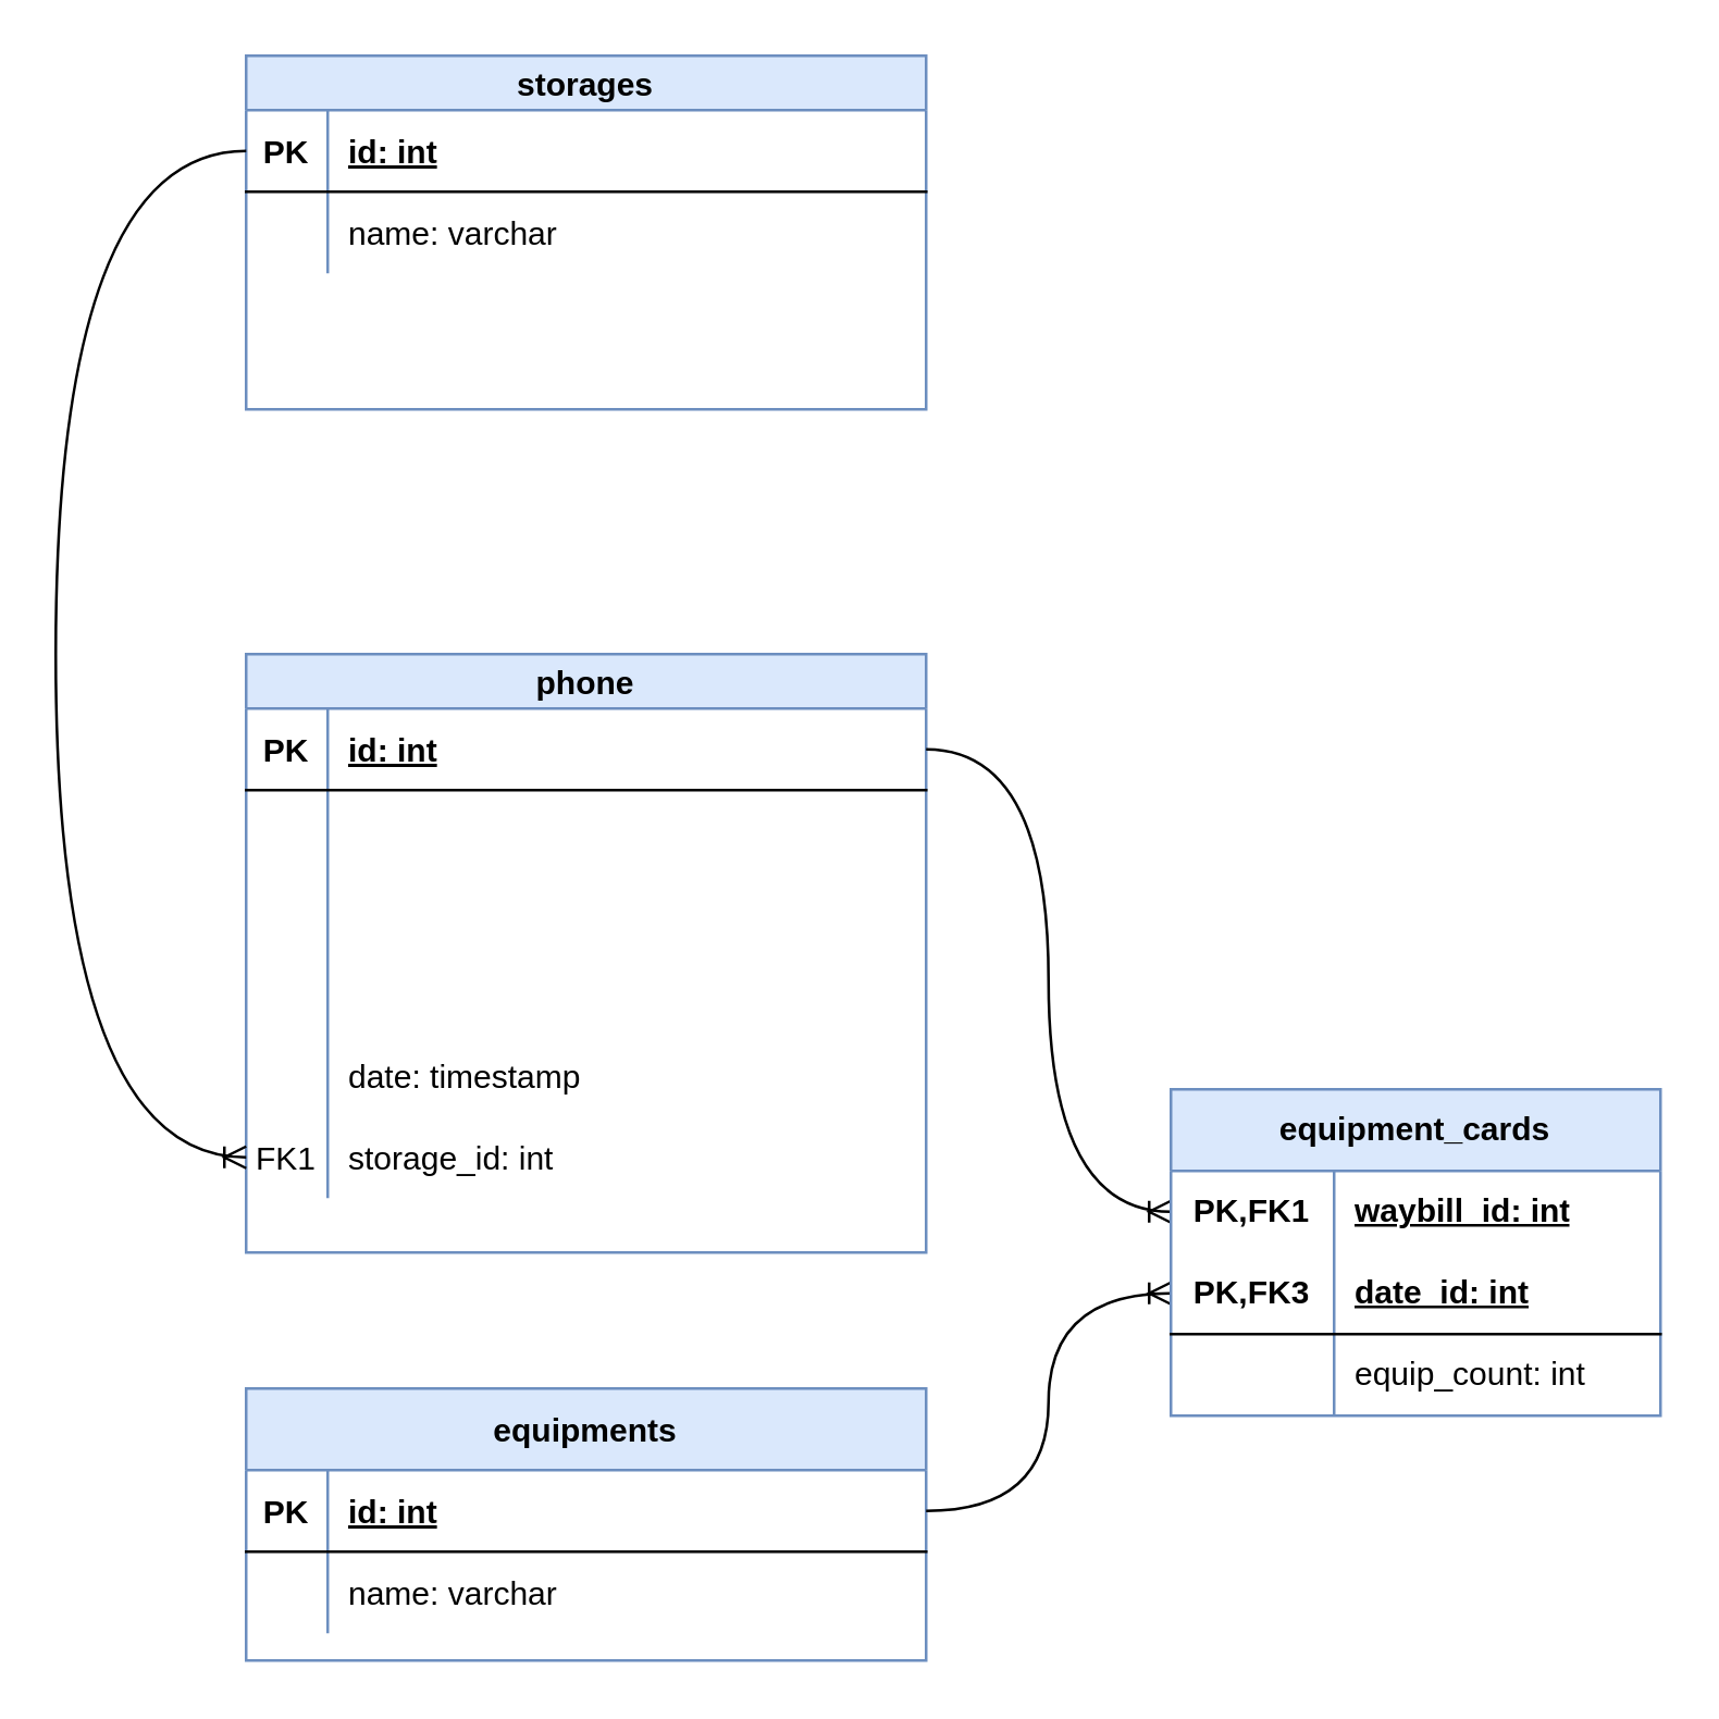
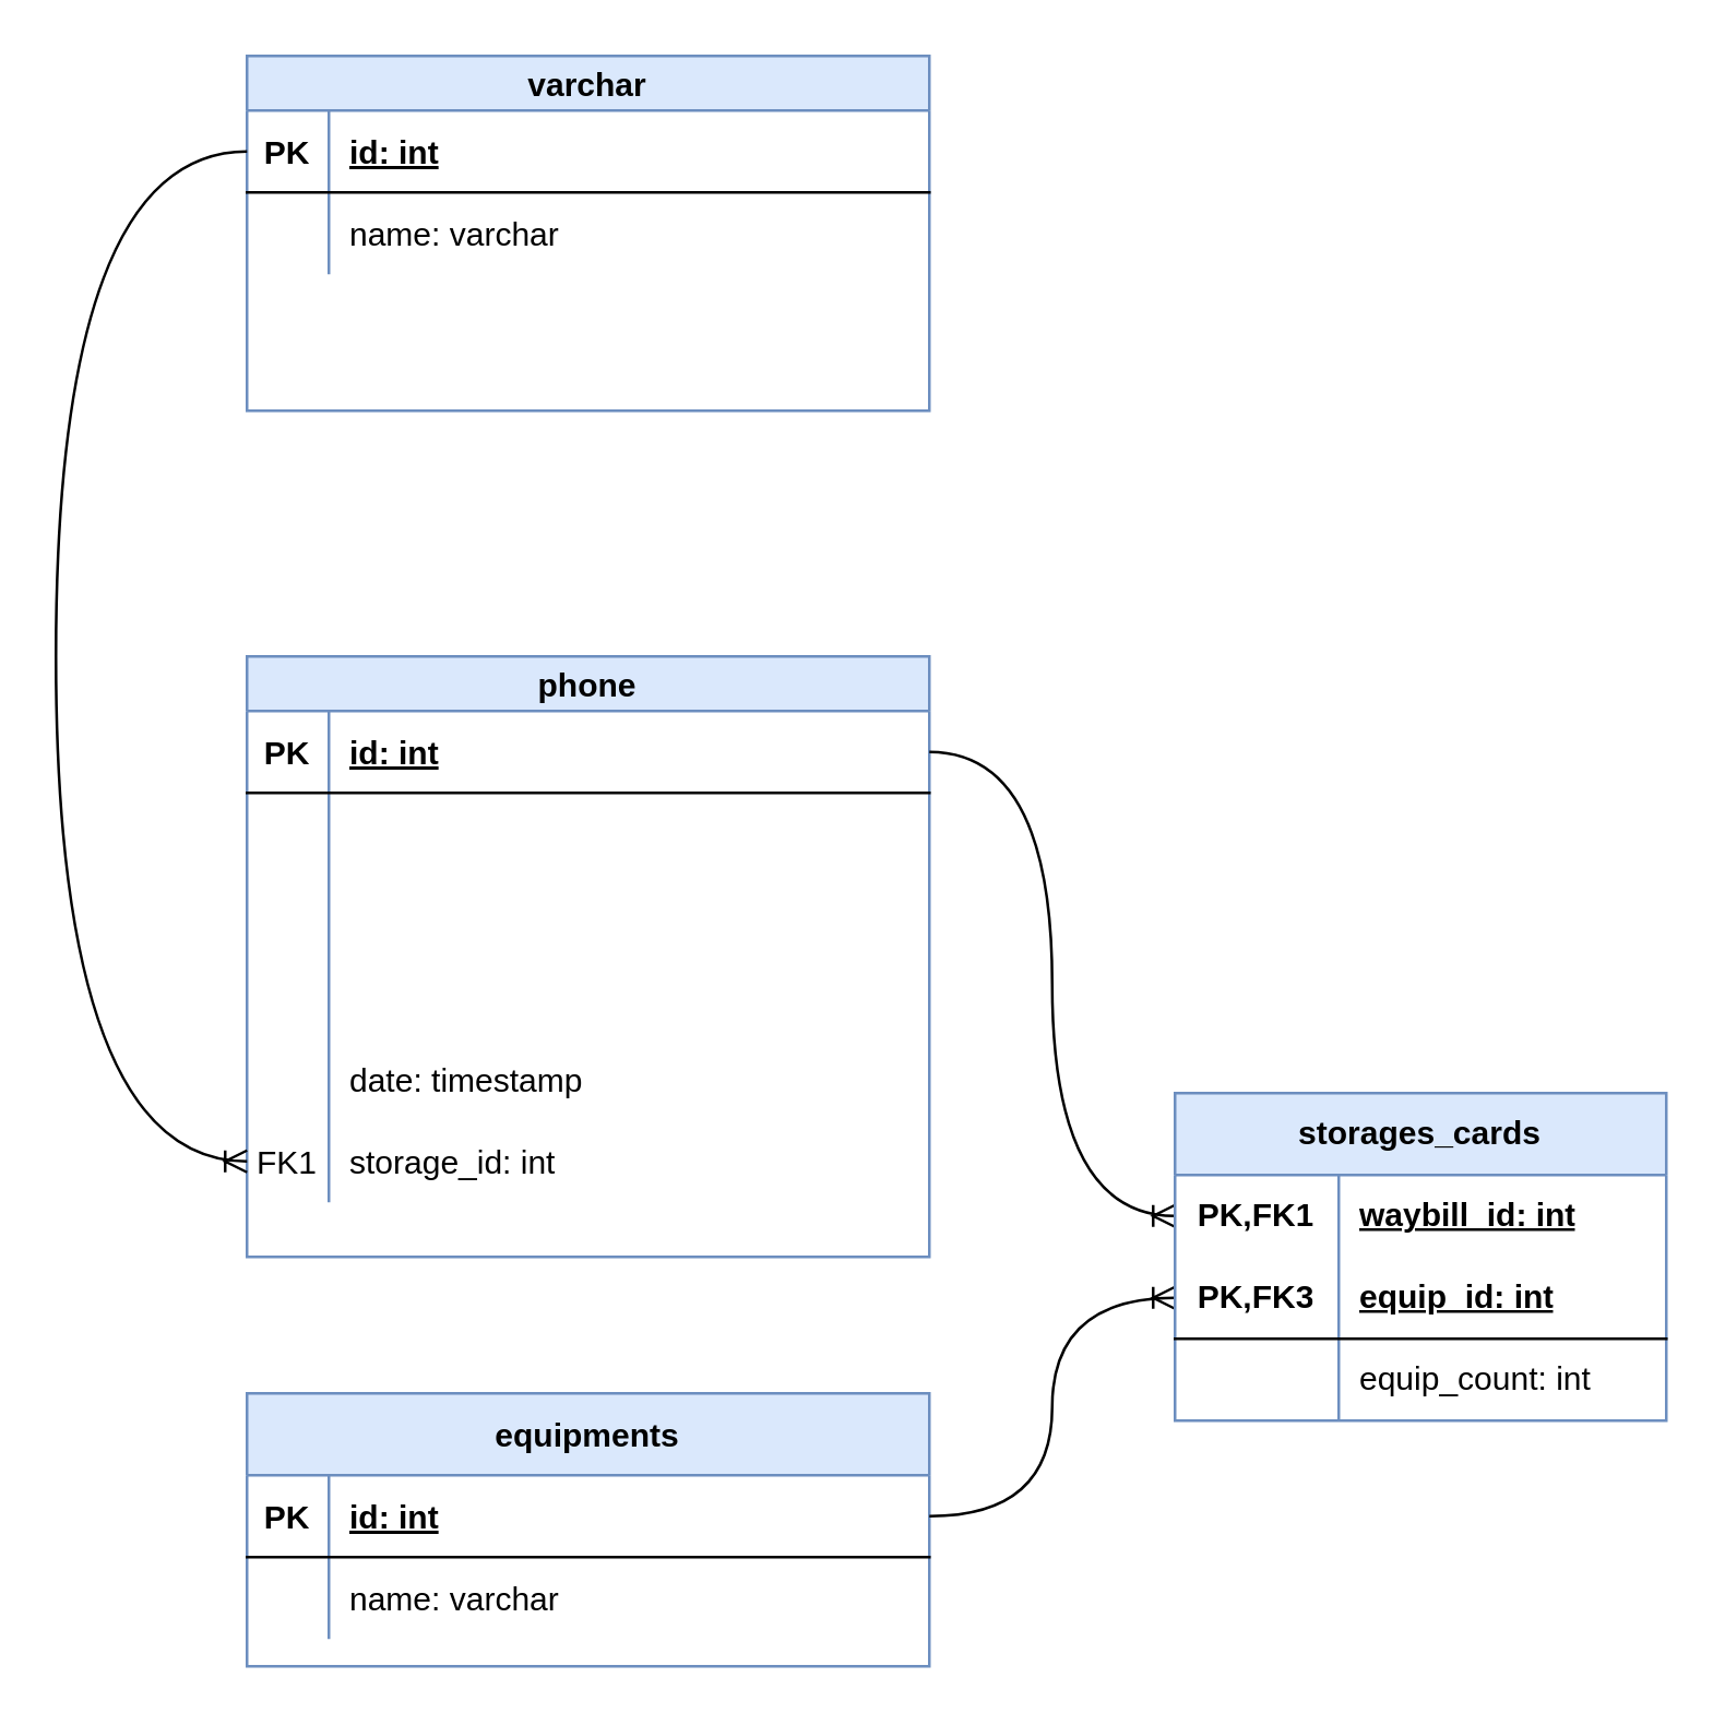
- <mxCell id="2" value="storages" style="shape=table;startSize=20;container=1;collapsible=1;childLayout=tableLayout;fixedRows=1;rowLines=0;fontStyle=1;align=center;resizeLast=1;fillColor=#dae8fc;strokeColor=#6c8ebf;" parent="1" vertex="1"><mxGeometry x="90" y="20" width="250" height="130" as="geometry" /></mxCell>
+ <mxCell id="2" value="varchar" style="shape=table;startSize=20;container=1;collapsible=1;childLayout=tableLayout;fixedRows=1;rowLines=0;fontStyle=1;align=center;resizeLast=1;fillColor=#dae8fc;strokeColor=#6c8ebf;" parent="1" vertex="1"><mxGeometry x="90" y="20" width="250" height="130" as="geometry" /></mxCell>
- <mxCell id="37" value="equipment_cards" style="shape=table;startSize=30;container=1;collapsible=1;childLayout=tableLayout;fixedRows=1;rowLines=0;fontStyle=1;align=center;resizeLast=1;html=1;whiteSpace=wrap;fillColor=#dae8fc;strokeColor=#6c8ebf;" parent="1" vertex="1"><mxGeometry x="430" y="400" width="180" height="120" as="geometry" /></mxCell>
+ <mxCell id="37" value="storages_cards" style="shape=table;startSize=30;container=1;collapsible=1;childLayout=tableLayout;fixedRows=1;rowLines=0;fontStyle=1;align=center;resizeLast=1;html=1;whiteSpace=wrap;fillColor=#dae8fc;strokeColor=#6c8ebf;" parent="1" vertex="1"><mxGeometry x="430" y="400" width="180" height="120" as="geometry" /></mxCell>
- <mxCell id="43" value="date_id: int" style="shape=partialRectangle;connectable=0;fillColor=none;top=0;left=0;bottom=0;right=0;align=left;spacingLeft=6;fontStyle=5;overflow=hidden;html=1;whiteSpace=wrap;" parent="41" vertex="1"><mxGeometry x="60" width="120" height="30" as="geometry"><mxRectangle width="120" height="30" as="alternateBounds" /></mxGeometry></mxCell>
+ <mxCell id="43" value="equip_id: int" style="shape=partialRectangle;connectable=0;fillColor=none;top=0;left=0;bottom=0;right=0;align=left;spacingLeft=6;fontStyle=5;overflow=hidden;html=1;whiteSpace=wrap;" parent="41" vertex="1"><mxGeometry x="60" width="120" height="30" as="geometry"><mxRectangle width="120" height="30" as="alternateBounds" /></mxGeometry></mxCell>
